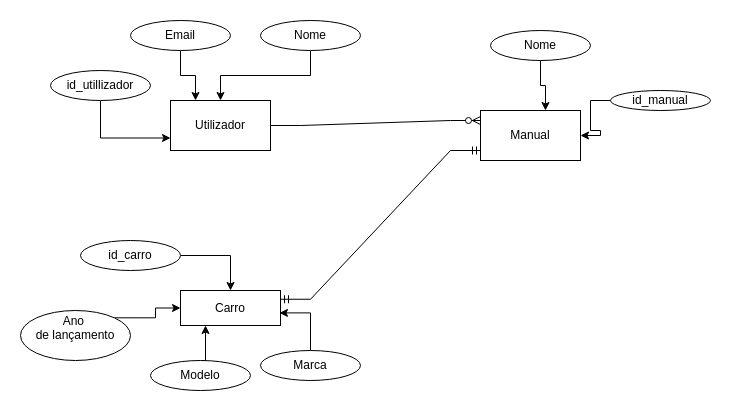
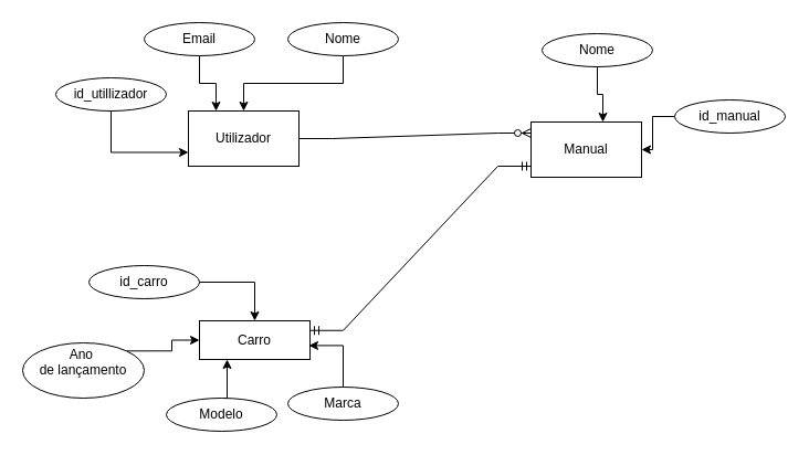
- <mxCell id="13" value="id_manual" style="ellipse;whiteSpace=wrap;html=1;align=center;" parent="1" vertex="1"><mxGeometry x="610" y="90" width="100" height="20" as="geometry" /></mxCell>
+ <mxCell id="13" value="id_manual" style="ellipse;whiteSpace=wrap;html=1;align=center;" parent="1" vertex="1"><mxGeometry x="610" y="90" width="100" height="30" as="geometry" /></mxCell>
